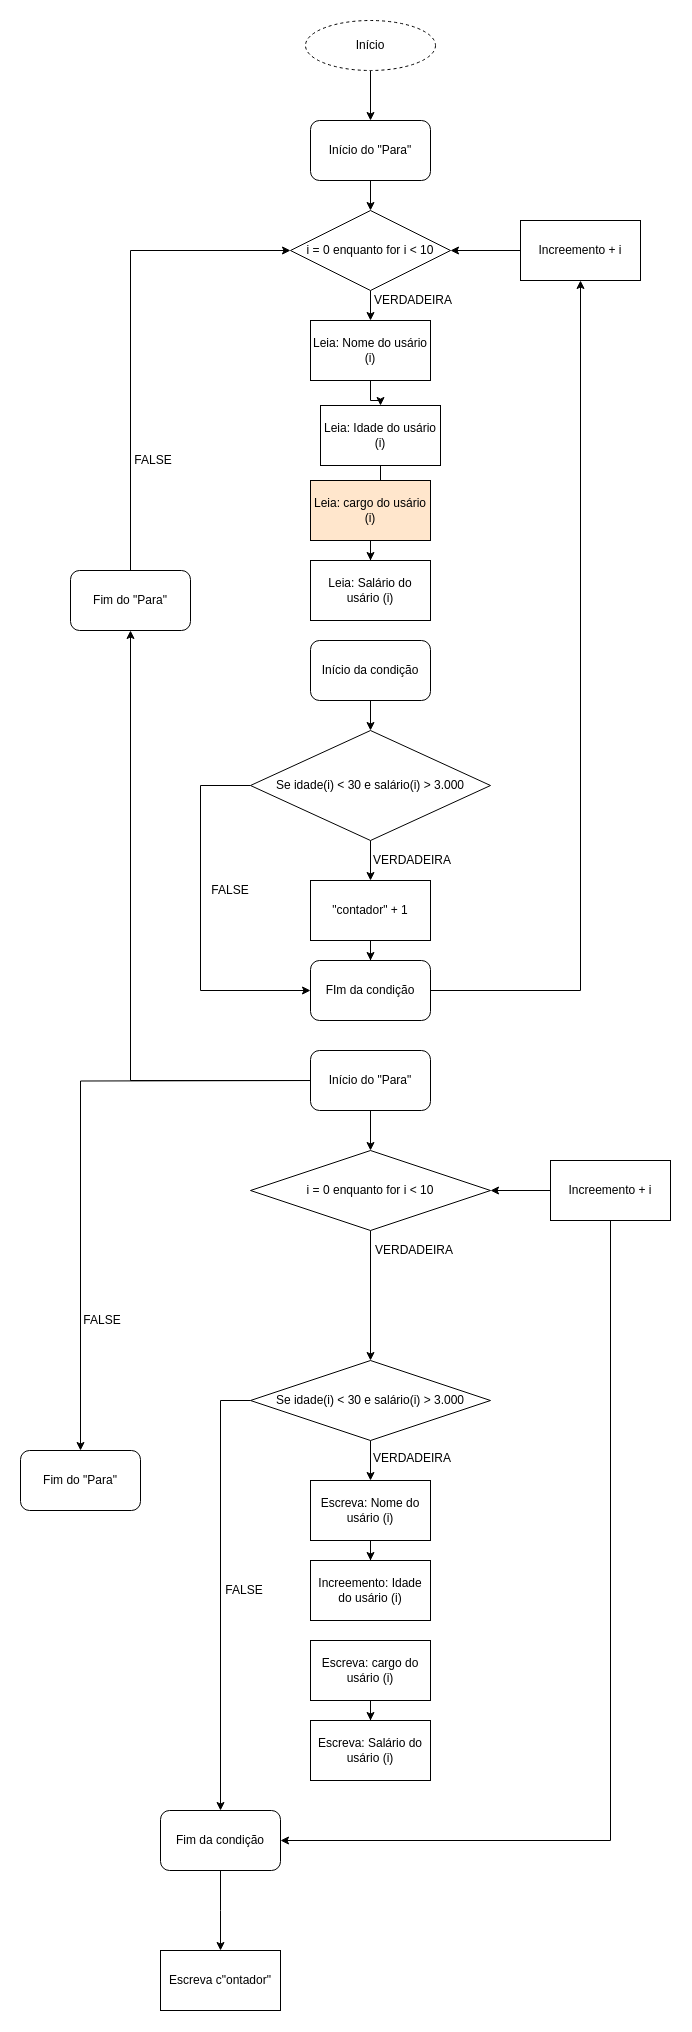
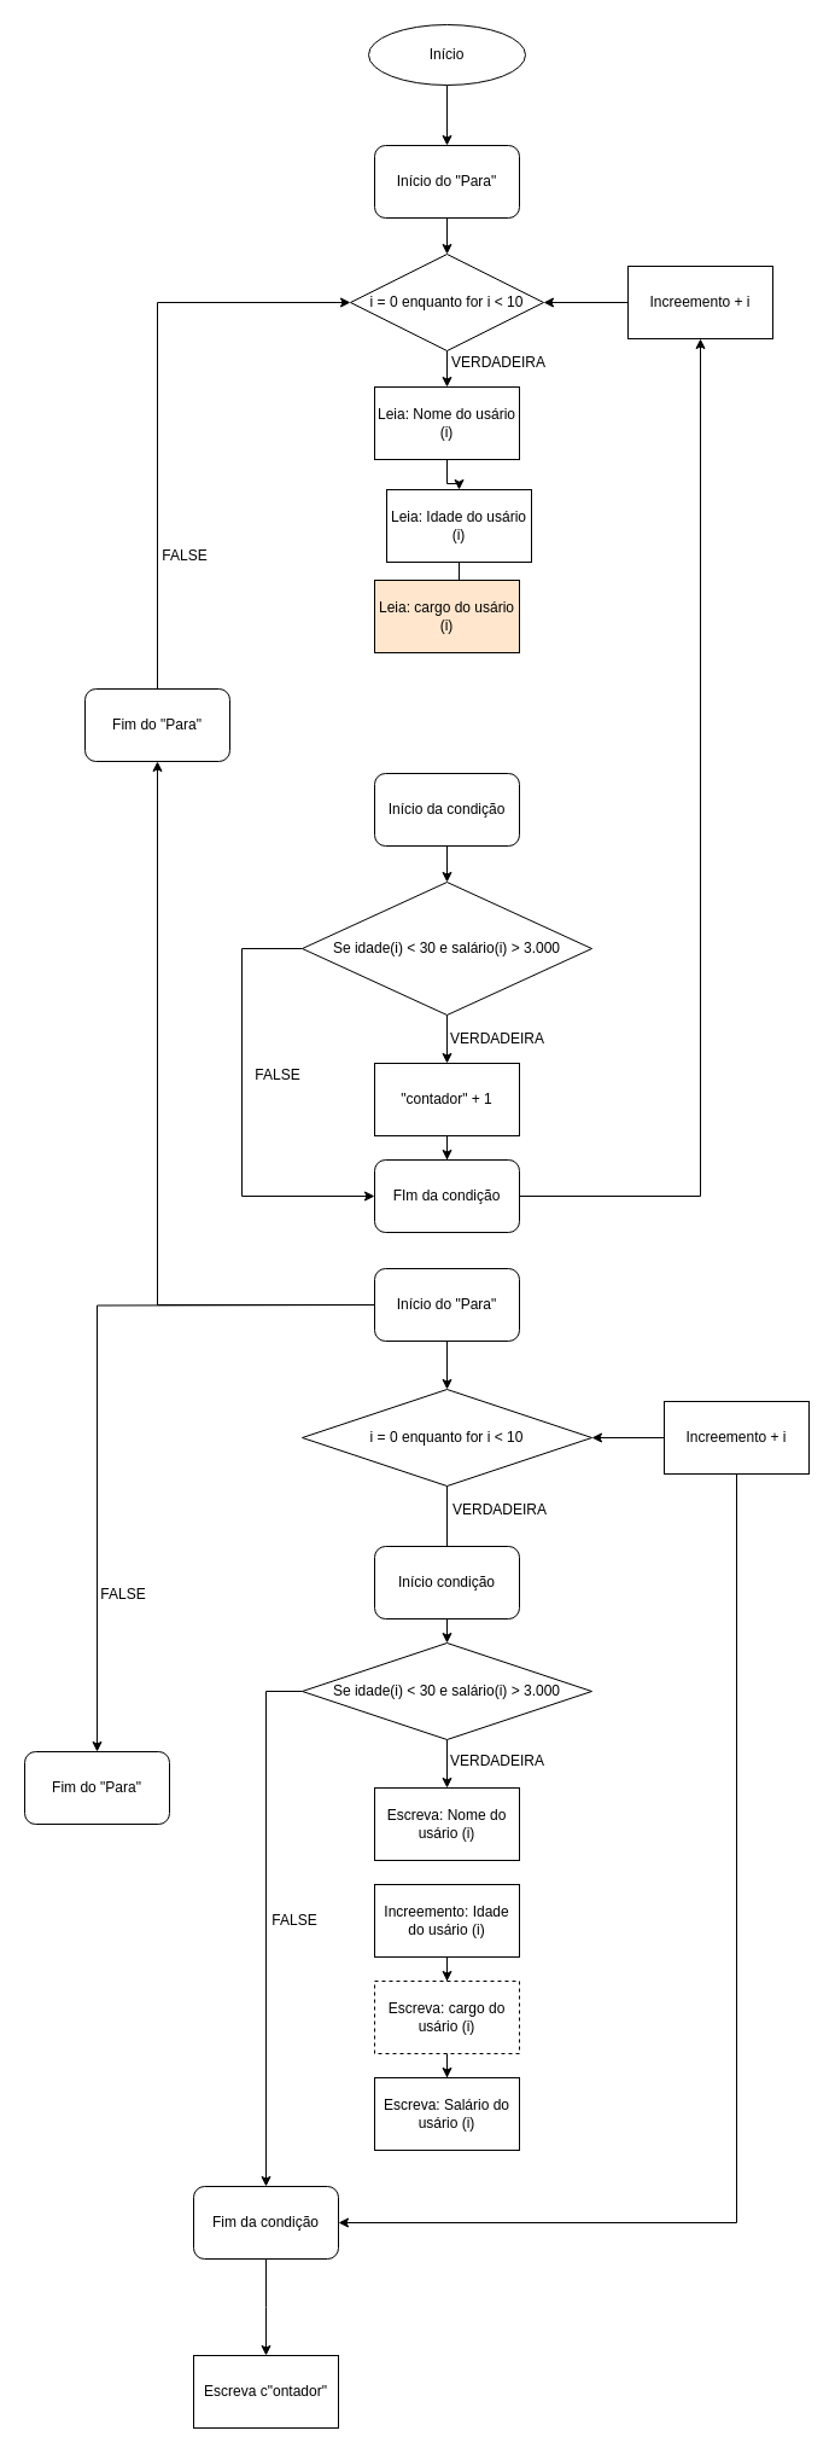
- <mxCell id="3" value="Início" style="ellipse;whiteSpace=wrap;html=1;dashed=1;" vertex="1" parent="1"><mxGeometry x="305" y="20" width="130" height="50" as="geometry" /></mxCell>
+ <mxCell id="3" value="Início" style="ellipse;whiteSpace=wrap;html=1;" vertex="1" parent="1"><mxGeometry x="305" y="20" width="130" height="50" as="geometry" /></mxCell>
- <mxCell id="10" style="edgeStyle=orthogonalEdgeStyle;rounded=0;orthogonalLoop=1;jettySize=auto;html=1;entryX=0.5;entryY=0;entryDx=0;entryDy=0;" edge="1" parent="1" source="11" target="12"><mxGeometry relative="1" as="geometry" /></mxCell>
- <mxCell id="12" value="Leia: Salário do usário (i)" style="rounded=0;whiteSpace=wrap;html=1;" vertex="1" parent="1"><mxGeometry x="310" y="560" width="120" height="60" as="geometry" /></mxCell>
+ <mxCell id="37" value="Início condição" style="rounded=1;whiteSpace=wrap;html=1;" vertex="1" parent="1"><mxGeometry x="310" y="1280" width="120" height="60" as="geometry" /></mxCell>
- <mxCell id="29" value="" style="edgeStyle=orthogonalEdgeStyle;rounded=0;orthogonalLoop=1;jettySize=auto;html=1;" edge="1" parent="1" source="30" target="32"><mxGeometry relative="1" as="geometry" /></mxCell>
+ <mxCell id="31" value="" style="edgeStyle=orthogonalEdgeStyle;rounded=0;orthogonalLoop=1;jettySize=auto;html=1;" edge="1" parent="1" source="32" target="34"><mxGeometry relative="1" as="geometry" /></mxCell>
- <mxCell id="34" value="&lt;span&gt;Escreva: cargo do usário (i)&lt;/span&gt;" style="whiteSpace=wrap;html=1;" vertex="1" parent="1"><mxGeometry x="310" y="1640" width="120" height="60" as="geometry" /></mxCell>
+ <mxCell id="34" value="&lt;span&gt;Escreva: cargo do usário (i)&lt;/span&gt;" style="whiteSpace=wrap;html=1;dashed=1;" vertex="1" parent="1"><mxGeometry x="310" y="1640" width="120" height="60" as="geometry" /></mxCell>
